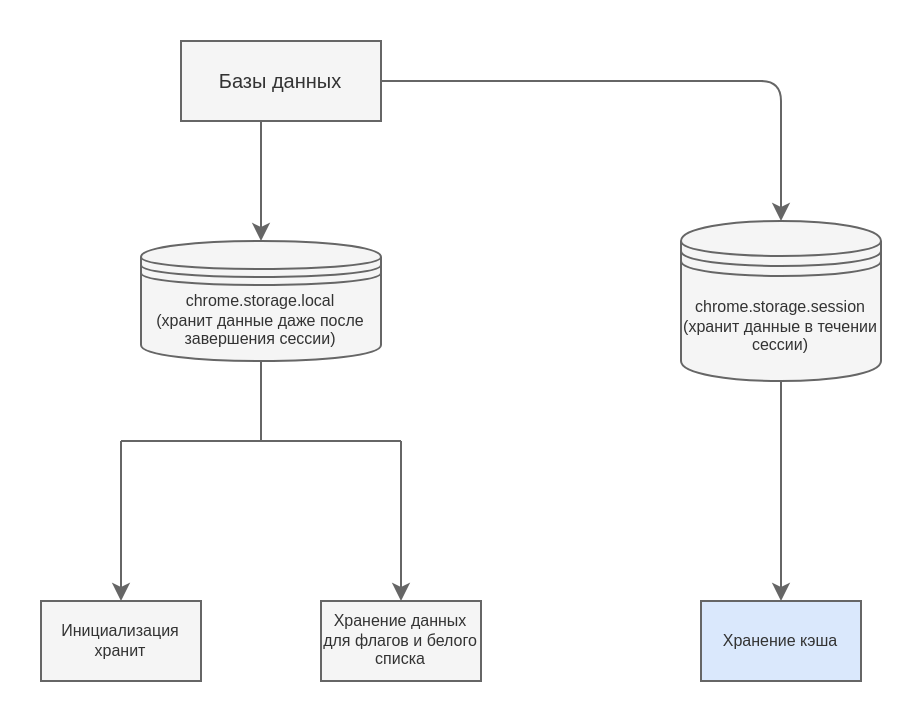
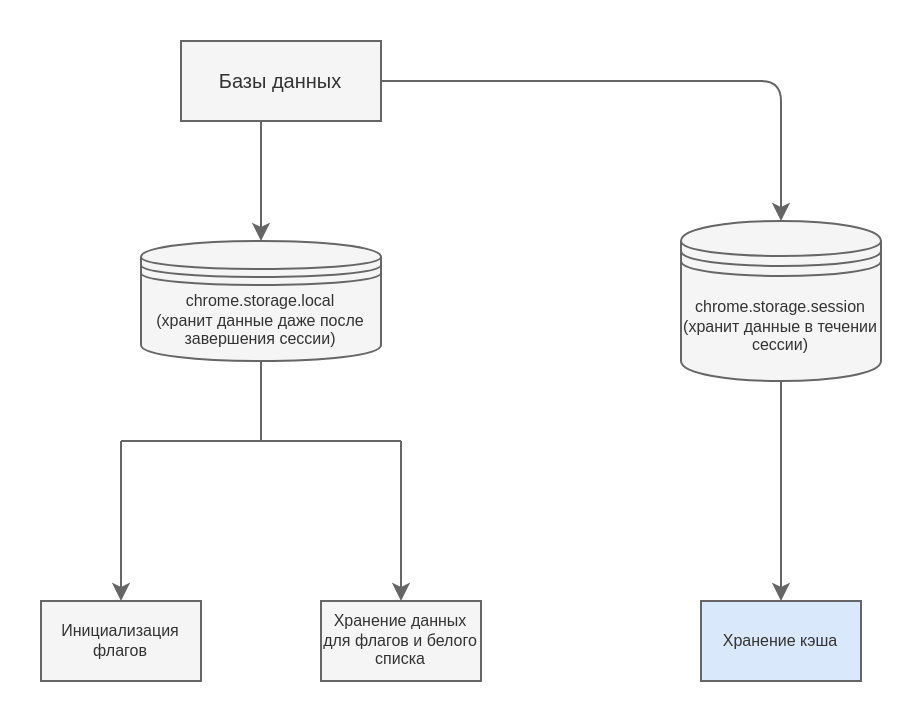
- <mxCell id="12" value="Инициализация хранит" style="rounded=0;whiteSpace=wrap;html=1;fontSize=8;fillColor=#f5f5f5;fontColor=#333333;strokeColor=#666666;" parent="1" vertex="1"><mxGeometry x="20" y="300" width="80" height="40" as="geometry" /></mxCell>
+ <mxCell id="12" value="Инициализация флагов" style="rounded=0;whiteSpace=wrap;html=1;fontSize=8;fillColor=#f5f5f5;fontColor=#333333;strokeColor=#666666;" parent="1" vertex="1"><mxGeometry x="20" y="300" width="80" height="40" as="geometry" /></mxCell>
